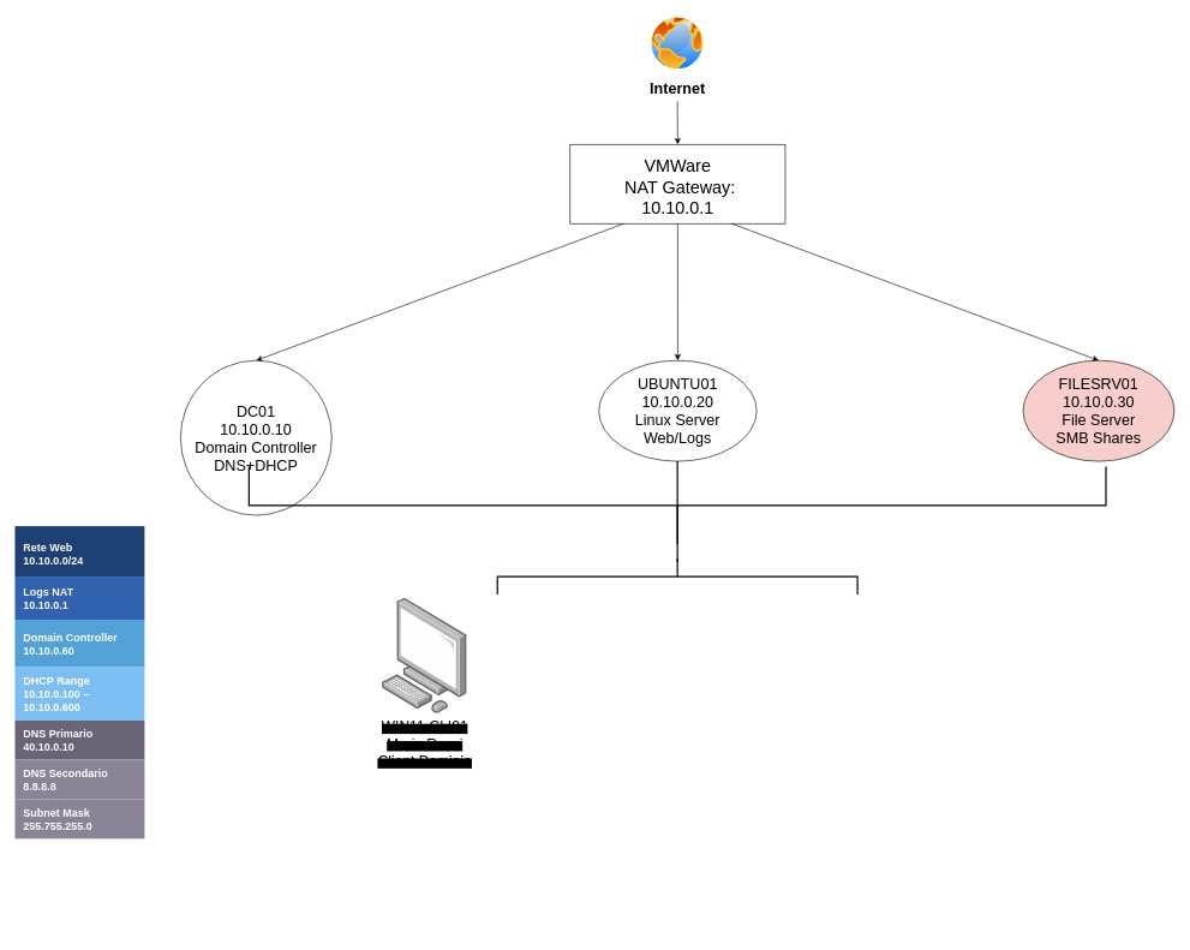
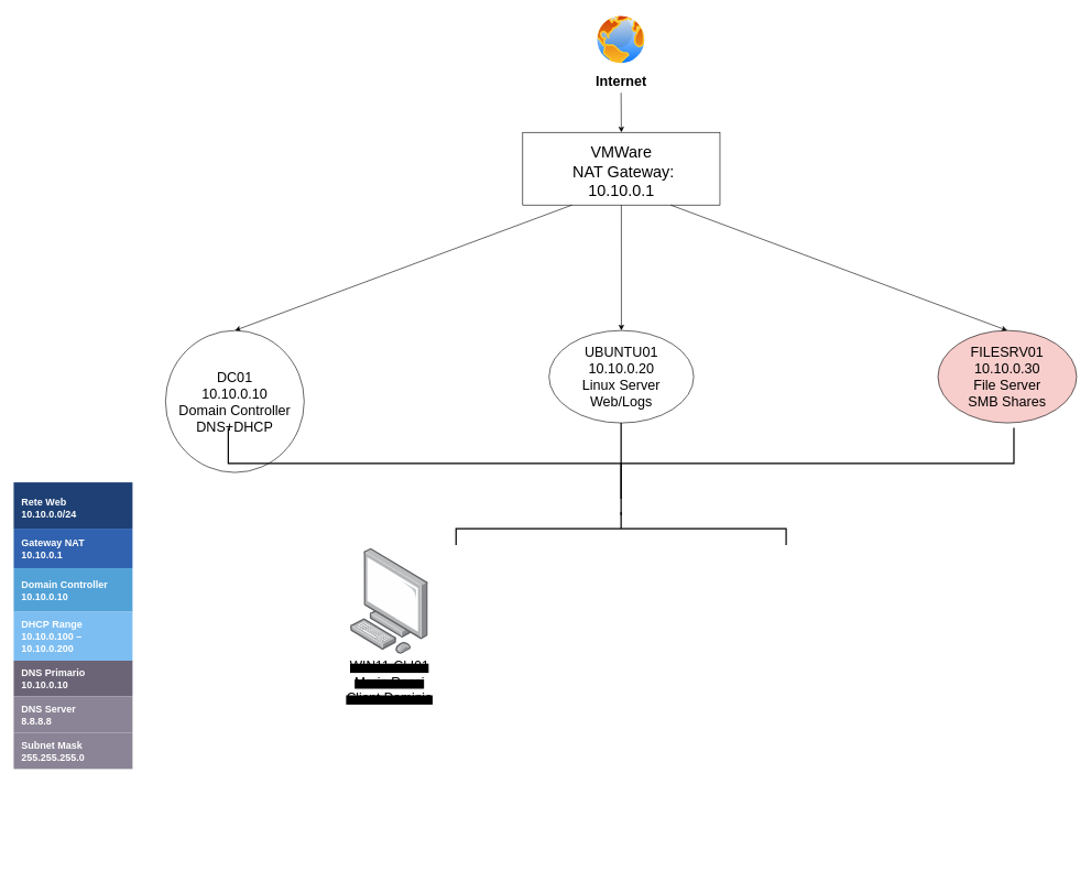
- <mxCell id="19" value="&lt;font style=&quot;font-size: 15px;&quot;&gt;&lt;b&gt;Logs NAT&lt;br&gt;10.10.0.1&lt;/b&gt;&lt;/font&gt;" style="shape=partialRectangle;html=1;whiteSpace=wrap;connectable=0;strokeColor=inherit;overflow=hidden;fillColor=#3162AF;top=0;left=0;bottom=0;right=0;pointerEvents=1;fontSize=12;align=left;fontColor=#FFFFFF;gradientColor=none;spacingLeft=10;spacingRight=4;" parent="18" vertex="1"><mxGeometry width="180" height="60" as="geometry"><mxRectangle width="180" height="60" as="alternateBounds" /></mxGeometry></mxCell>
+ <mxCell id="19" value="&lt;font style=&quot;font-size: 15px;&quot;&gt;&lt;b&gt;Gateway NAT&lt;br&gt;10.10.0.1&lt;/b&gt;&lt;/font&gt;" style="shape=partialRectangle;html=1;whiteSpace=wrap;connectable=0;strokeColor=inherit;overflow=hidden;fillColor=#3162AF;top=0;left=0;bottom=0;right=0;pointerEvents=1;fontSize=12;align=left;fontColor=#FFFFFF;gradientColor=none;spacingLeft=10;spacingRight=4;" parent="18" vertex="1"><mxGeometry width="180" height="60" as="geometry"><mxRectangle width="180" height="60" as="alternateBounds" /></mxGeometry></mxCell>
- <mxCell id="21" value="&lt;b&gt;&lt;font style=&quot;font-size: 15px;&quot;&gt;Domain Controller&lt;/font&gt;&lt;/b&gt;&lt;div&gt;&lt;font style=&quot;&quot;&gt;&lt;span style=&quot;font-size: 15px;&quot;&gt;&lt;b&gt;10.10.0.60&amp;nbsp;&lt;/b&gt;&lt;/span&gt;&lt;/font&gt;&lt;/div&gt;" style="shape=partialRectangle;html=1;whiteSpace=wrap;connectable=0;strokeColor=inherit;overflow=hidden;fillColor=#52a2d8;top=0;left=0;bottom=0;right=0;pointerEvents=1;fontSize=12;align=left;fontColor=#FFFFFF;gradientColor=none;spacingLeft=10;spacingRight=4;" parent="20" vertex="1"><mxGeometry width="180" height="66" as="geometry"><mxRectangle width="180" height="66" as="alternateBounds" /></mxGeometry></mxCell>
+ <mxCell id="21" value="&lt;b&gt;&lt;font style=&quot;font-size: 15px;&quot;&gt;Domain Controller&lt;/font&gt;&lt;/b&gt;&lt;div&gt;&lt;font style=&quot;&quot;&gt;&lt;span style=&quot;font-size: 15px;&quot;&gt;&lt;b&gt;10.10.0.10&amp;nbsp;&lt;/b&gt;&lt;/span&gt;&lt;/font&gt;&lt;/div&gt;" style="shape=partialRectangle;html=1;whiteSpace=wrap;connectable=0;strokeColor=inherit;overflow=hidden;fillColor=#52a2d8;top=0;left=0;bottom=0;right=0;pointerEvents=1;fontSize=12;align=left;fontColor=#FFFFFF;gradientColor=none;spacingLeft=10;spacingRight=4;" parent="20" vertex="1"><mxGeometry width="180" height="66" as="geometry"><mxRectangle width="180" height="66" as="alternateBounds" /></mxGeometry></mxCell>
- <mxCell id="23" value="&lt;span style=&quot;font-size: 15px;&quot;&gt;&lt;b&gt;DHCP Range 10.10.0.100 – 10.10.0.600&lt;/b&gt;&lt;/span&gt;" style="shape=partialRectangle;html=1;whiteSpace=wrap;connectable=0;strokeColor=inherit;overflow=hidden;fillColor=#7dbef2;top=0;left=0;bottom=0;right=0;pointerEvents=1;fontSize=12;align=left;fontColor=#FFFFFF;gradientColor=none;spacingLeft=10;spacingRight=4;" parent="22" vertex="1"><mxGeometry width="180" height="74" as="geometry"><mxRectangle width="180" height="74" as="alternateBounds" /></mxGeometry></mxCell>
+ <mxCell id="23" value="&lt;span style=&quot;font-size: 15px;&quot;&gt;&lt;b&gt;DHCP Range 10.10.0.100 – 10.10.0.200&lt;/b&gt;&lt;/span&gt;" style="shape=partialRectangle;html=1;whiteSpace=wrap;connectable=0;strokeColor=inherit;overflow=hidden;fillColor=#7dbef2;top=0;left=0;bottom=0;right=0;pointerEvents=1;fontSize=12;align=left;fontColor=#FFFFFF;gradientColor=none;spacingLeft=10;spacingRight=4;" parent="22" vertex="1"><mxGeometry width="180" height="74" as="geometry"><mxRectangle width="180" height="74" as="alternateBounds" /></mxGeometry></mxCell>
- <mxCell id="25" value="&lt;span style=&quot;font-size: 15px;&quot;&gt;&lt;b&gt;DNS Primario&lt;/b&gt;&lt;/span&gt;&lt;div&gt;&lt;span style=&quot;font-size: 15px;&quot;&gt;&lt;b&gt;40.10.0.10&lt;/b&gt;&lt;/span&gt;&lt;/div&gt;" style="shape=partialRectangle;html=1;whiteSpace=wrap;connectable=0;strokeColor=inherit;overflow=hidden;fillColor=#6b6477;top=0;left=0;bottom=0;right=0;pointerEvents=1;fontSize=12;align=left;fontColor=#FFFFFF;gradientColor=none;spacingLeft=10;spacingRight=4;" parent="24" vertex="1"><mxGeometry width="180" height="54" as="geometry"><mxRectangle width="180" height="54" as="alternateBounds" /></mxGeometry></mxCell>
+ <mxCell id="25" value="&lt;span style=&quot;font-size: 15px;&quot;&gt;&lt;b&gt;DNS Primario&lt;/b&gt;&lt;/span&gt;&lt;div&gt;&lt;span style=&quot;font-size: 15px;&quot;&gt;&lt;b&gt;10.10.0.10&lt;/b&gt;&lt;/span&gt;&lt;/div&gt;" style="shape=partialRectangle;html=1;whiteSpace=wrap;connectable=0;strokeColor=inherit;overflow=hidden;fillColor=#6b6477;top=0;left=0;bottom=0;right=0;pointerEvents=1;fontSize=12;align=left;fontColor=#FFFFFF;gradientColor=none;spacingLeft=10;spacingRight=4;" parent="24" vertex="1"><mxGeometry width="180" height="54" as="geometry"><mxRectangle width="180" height="54" as="alternateBounds" /></mxGeometry></mxCell>
- <mxCell id="27" value="&lt;font style=&quot;font-size: 15px;&quot;&gt;&lt;b&gt;DNS Secondario&lt;/b&gt;&lt;/font&gt;&lt;div&gt;&lt;font style=&quot;font-size: 15px;&quot;&gt;&lt;b&gt;8.8.8.8&amp;nbsp;&lt;/b&gt;&lt;/font&gt;&lt;/div&gt;" style="shape=partialRectangle;html=1;whiteSpace=wrap;connectable=0;strokeColor=inherit;overflow=hidden;fillColor=#8b8496;top=0;left=0;bottom=0;right=0;pointerEvents=1;fontSize=12;align=left;fontColor=#FFFFFF;gradientColor=none;spacingLeft=10;spacingRight=4;" parent="26" vertex="1"><mxGeometry width="180" height="55" as="geometry"><mxRectangle width="180" height="55" as="alternateBounds" /></mxGeometry></mxCell>
+ <mxCell id="27" value="&lt;font style=&quot;font-size: 15px;&quot;&gt;&lt;b&gt;DNS Server&lt;/b&gt;&lt;/font&gt;&lt;div&gt;&lt;font style=&quot;font-size: 15px;&quot;&gt;&lt;b&gt;8.8.8.8&amp;nbsp;&lt;/b&gt;&lt;/font&gt;&lt;/div&gt;" style="shape=partialRectangle;html=1;whiteSpace=wrap;connectable=0;strokeColor=inherit;overflow=hidden;fillColor=#8b8496;top=0;left=0;bottom=0;right=0;pointerEvents=1;fontSize=12;align=left;fontColor=#FFFFFF;gradientColor=none;spacingLeft=10;spacingRight=4;" parent="26" vertex="1"><mxGeometry width="180" height="55" as="geometry"><mxRectangle width="180" height="55" as="alternateBounds" /></mxGeometry></mxCell>
- <mxCell id="29" value="&lt;font style=&quot;font-size: 15px;&quot;&gt;&lt;b&gt;Subnet Mask&lt;/b&gt;&lt;/font&gt;&lt;div&gt;&lt;font style=&quot;font-size: 15px;&quot;&gt;&lt;b&gt;255.755.255.0&lt;/b&gt;&lt;/font&gt;&lt;/div&gt;" style="shape=partialRectangle;html=1;whiteSpace=wrap;connectable=0;strokeColor=inherit;overflow=hidden;fillColor=#8b8496;top=0;left=0;bottom=0;right=0;pointerEvents=1;fontSize=12;align=left;fontColor=#FFFFFF;gradientColor=none;spacingLeft=10;spacingRight=4;" parent="28" vertex="1"><mxGeometry width="180" height="55" as="geometry"><mxRectangle width="180" height="55" as="alternateBounds" /></mxGeometry></mxCell>
+ <mxCell id="29" value="&lt;font style=&quot;font-size: 15px;&quot;&gt;&lt;b&gt;Subnet Mask&lt;/b&gt;&lt;/font&gt;&lt;div&gt;&lt;font style=&quot;font-size: 15px;&quot;&gt;&lt;b&gt;255.255.255.0&lt;/b&gt;&lt;/font&gt;&lt;/div&gt;" style="shape=partialRectangle;html=1;whiteSpace=wrap;connectable=0;strokeColor=inherit;overflow=hidden;fillColor=#8b8496;top=0;left=0;bottom=0;right=0;pointerEvents=1;fontSize=12;align=left;fontColor=#FFFFFF;gradientColor=none;spacingLeft=10;spacingRight=4;" parent="28" vertex="1"><mxGeometry width="180" height="55" as="geometry"><mxRectangle width="180" height="55" as="alternateBounds" /></mxGeometry></mxCell>
